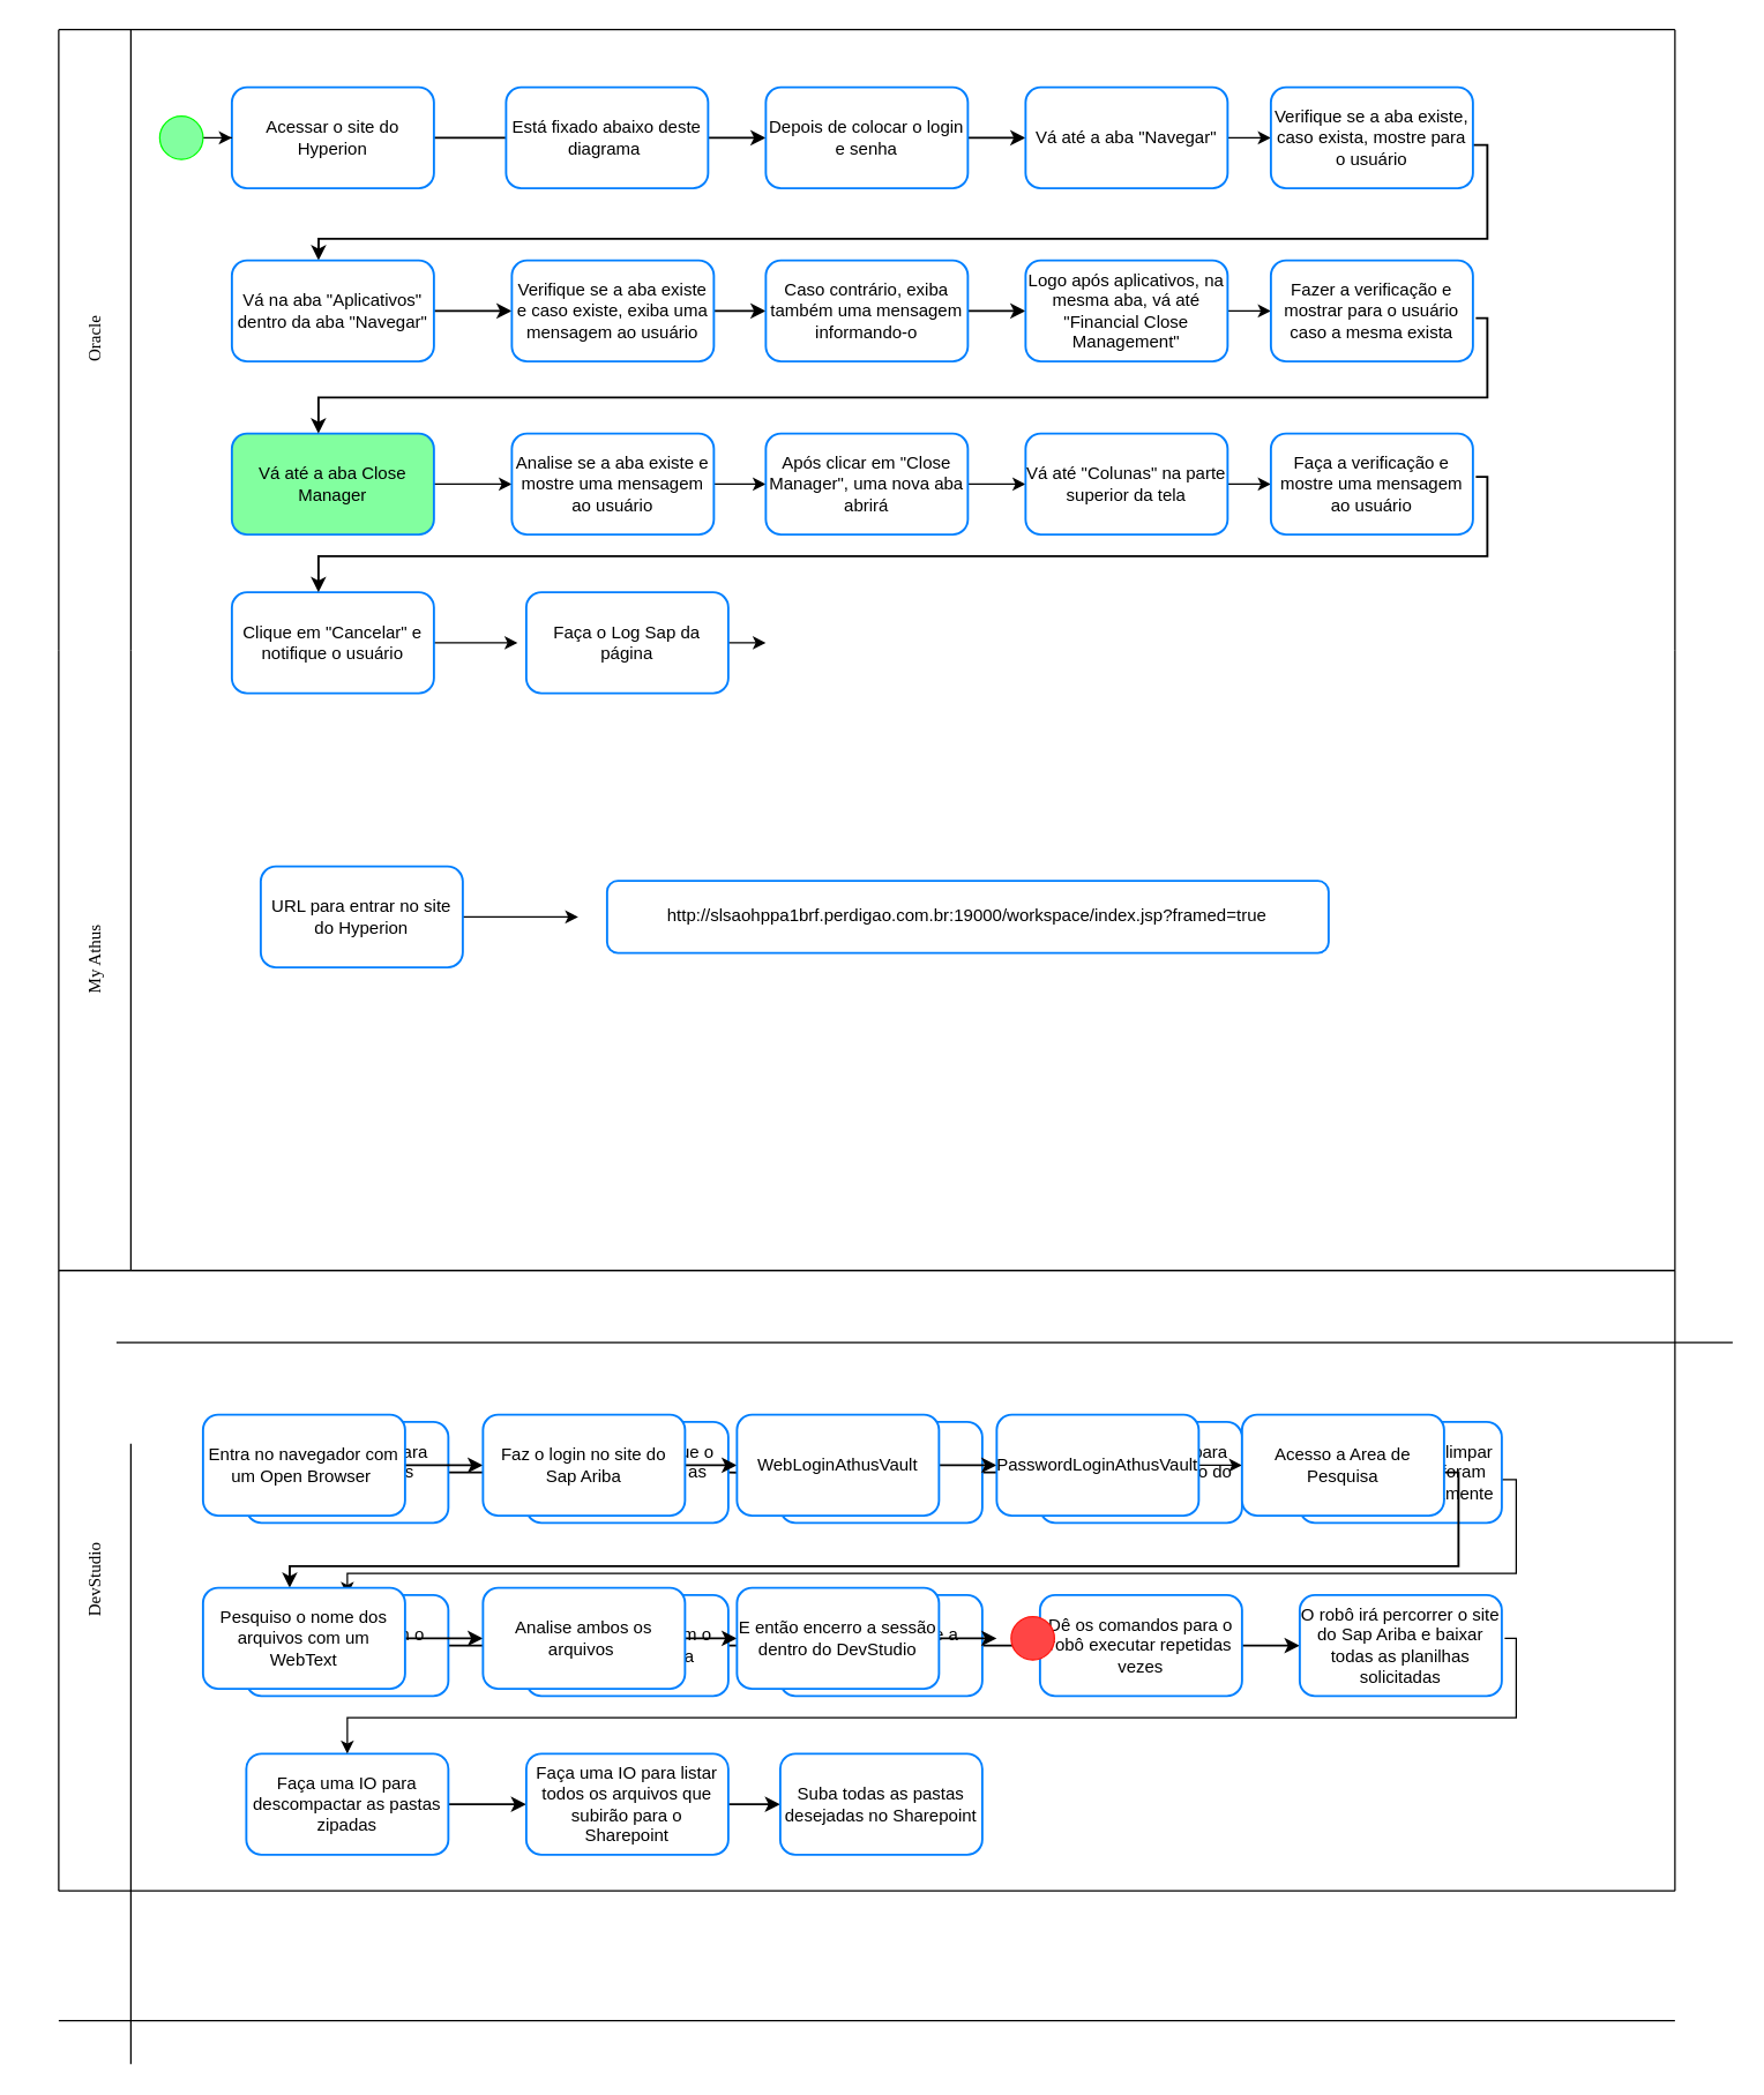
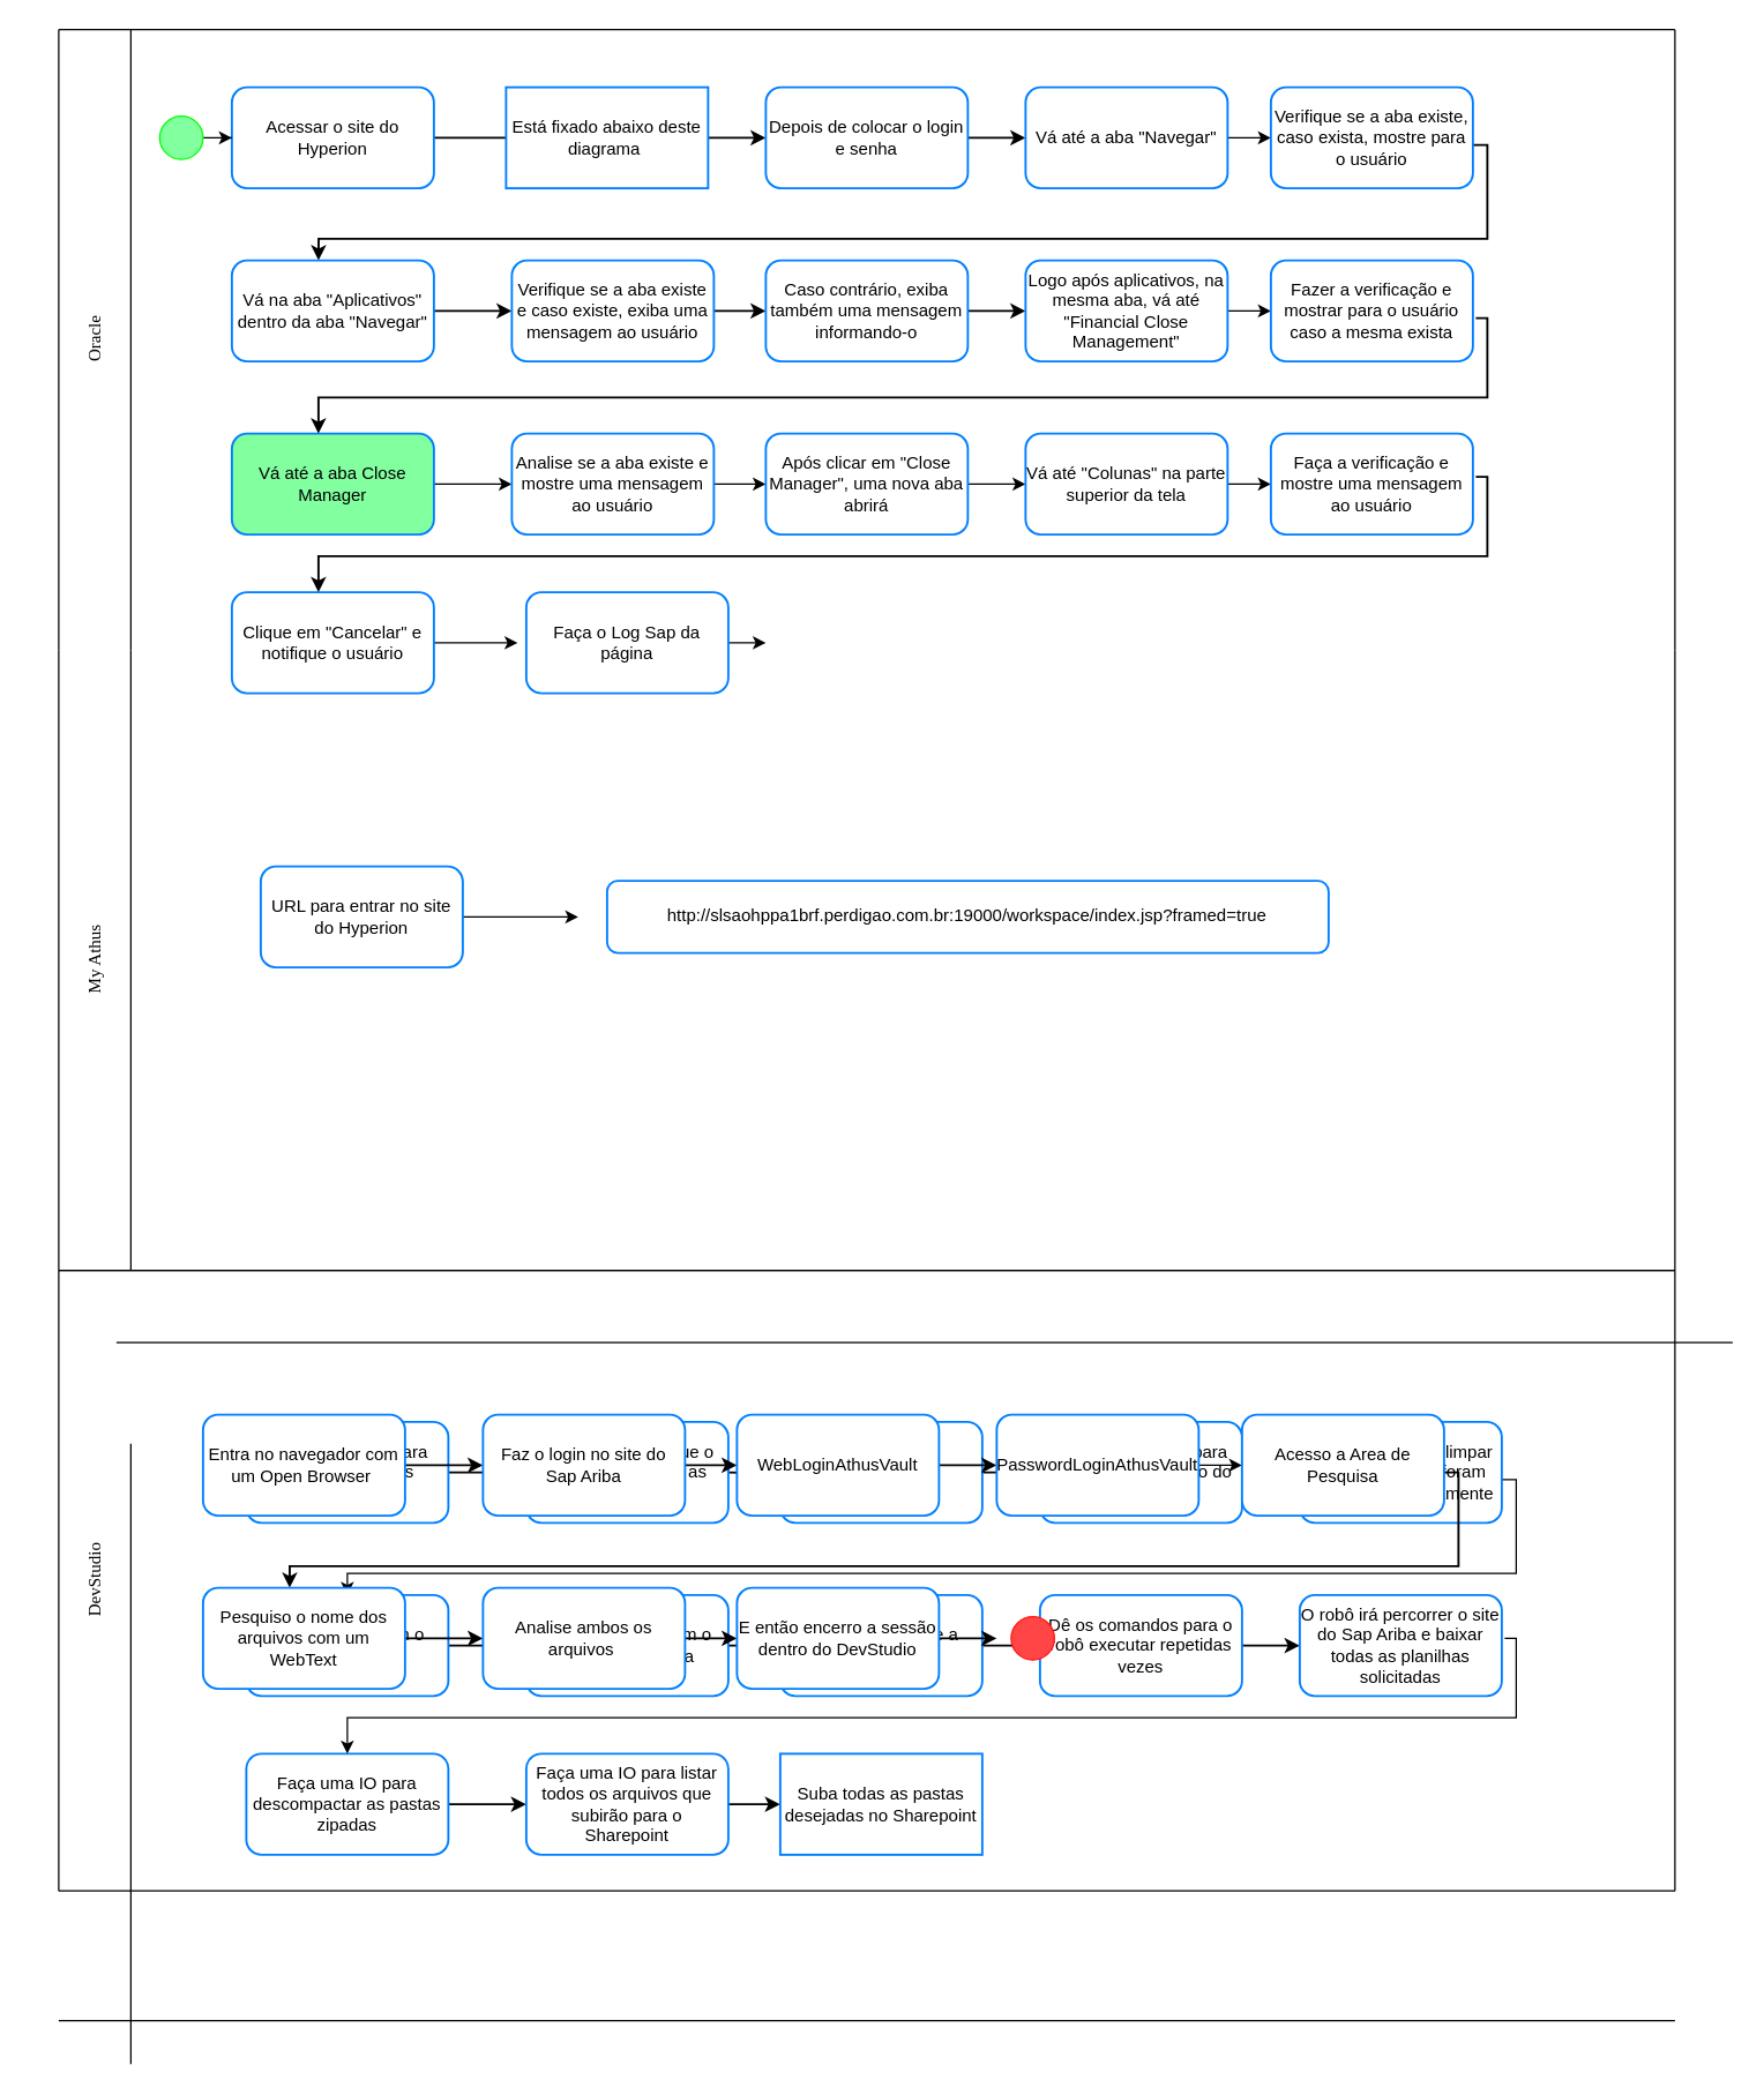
- <mxCell id="6" value="Está fixado abaixo deste diagrama&amp;nbsp;" style="rounded=1;whiteSpace=wrap;html=1;strokeColor=#007FFF;strokeWidth=1.5;" parent="1" vertex="1"><mxGeometry x="350" y="60" width="140" height="70" as="geometry" /></mxCell>
+ <mxCell id="6" value="Está fixado abaixo deste diagrama&amp;nbsp;" style="whiteSpace=wrap;html=1;strokeColor=#007FFF;strokeWidth=1.5;rounded=0;" parent="1" vertex="1"><mxGeometry x="350" y="60" width="140" height="70" as="geometry" /></mxCell>
- <mxCell id="60" value="Suba todas as pastas desejadas no Sharepoint" style="rounded=1;whiteSpace=wrap;html=1;strokeColor=#007FFF;strokeWidth=1.5;" parent="1" vertex="1"><mxGeometry x="540" y="1215" width="140" height="70" as="geometry" /></mxCell>
+ <mxCell id="60" value="Suba todas as pastas desejadas no Sharepoint" style="whiteSpace=wrap;html=1;strokeColor=#007FFF;strokeWidth=1.5;rounded=0;" parent="1" vertex="1"><mxGeometry x="540" y="1215" width="140" height="70" as="geometry" /></mxCell>
